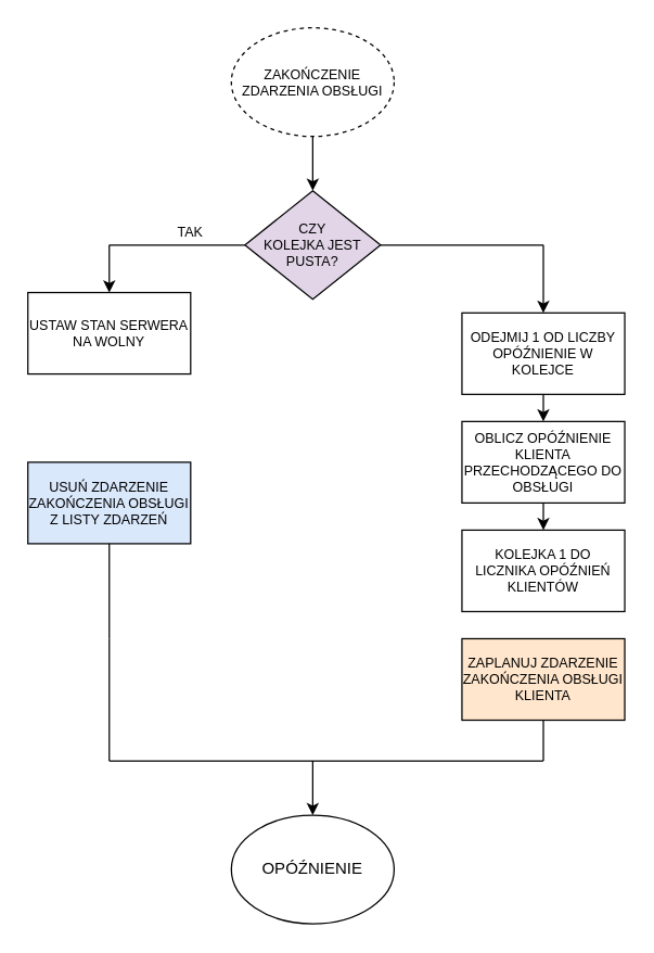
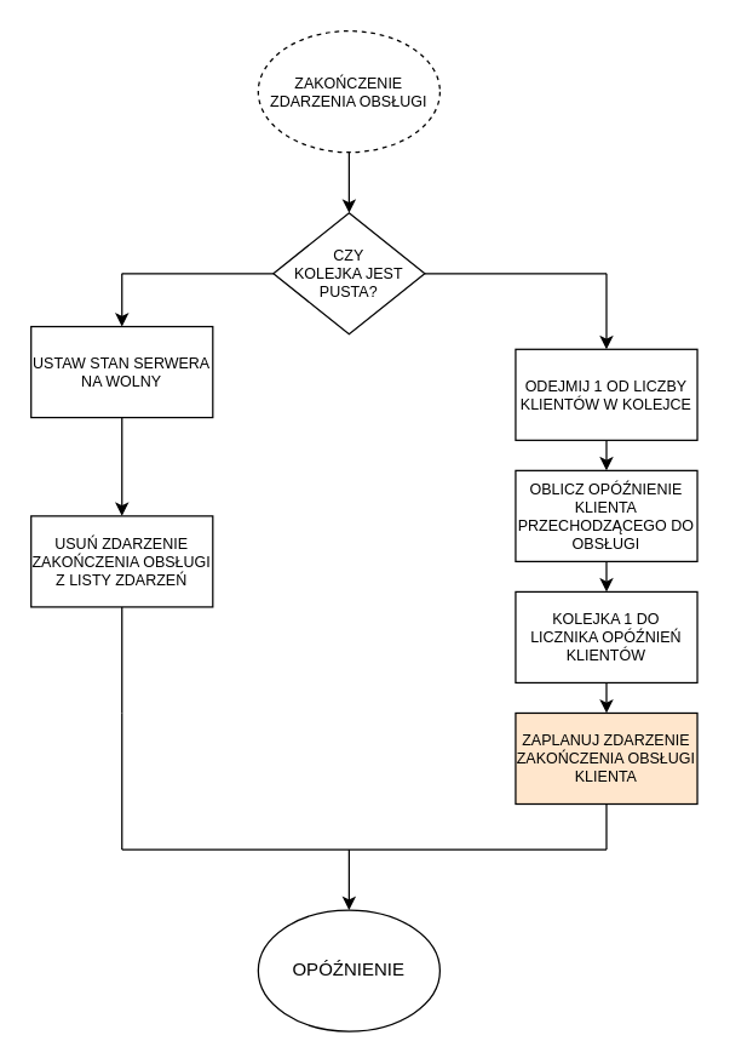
- <mxCell id="11" value="TAK" style="text;html=1;strokeColor=none;fillColor=none;align=center;verticalAlign=middle;whiteSpace=wrap;rounded=0;fontSize=10;" vertex="1" parent="1"><mxGeometry x="120" y="160" width="40" height="20" as="geometry" /></mxCell>
- <mxCell id="4" value="CZY&lt;br&gt;KOLEJKA JEST PUSTA?" style="rhombus;whiteSpace=wrap;html=1;fontSize=10;fillColor=#e1d5e7;" vertex="1" parent="1"><mxGeometry x="180" y="140" width="100" height="80" as="geometry" /></mxCell>
+ <mxCell id="4" value="CZY&lt;br&gt;KOLEJKA JEST PUSTA?" style="rhombus;whiteSpace=wrap;html=1;fontSize=10;" vertex="1" parent="1"><mxGeometry x="180" y="140" width="100" height="80" as="geometry" /></mxCell>
- <mxCell id="14" value="ODEJMIJ 1 OD LICZBY OPÓŹNIENIE W KOLEJCE" style="rounded=0;whiteSpace=wrap;html=1;fontSize=10;" vertex="1" parent="1"><mxGeometry x="340" y="230" width="120" height="60" as="geometry" /></mxCell>
+ <mxCell id="14" value="ODEJMIJ 1 OD LICZBY KLIENTÓW W KOLEJCE" style="rounded=0;whiteSpace=wrap;html=1;fontSize=10;" vertex="1" parent="1"><mxGeometry x="340" y="230" width="120" height="60" as="geometry" /></mxCell>
+ <mxCell id="9" value="" style="endArrow=classic;html=1;fontSize=10;exitX=0.5;exitY=1;exitDx=0;exitDy=0;entryX=0.5;entryY=0;entryDx=0;entryDy=0;" edge="1" parent="1" source="6" target="8"><mxGeometry width="50" height="50" relative="1" as="geometry"><mxPoint x="20" y="470" as="sourcePoint" /><mxPoint x="70" y="420" as="targetPoint" /></mxGeometry></mxCell>
- <mxCell id="8" value="USUŃ ZDARZENIE ZAKOŃCZENIA OBSŁUGI Z LISTY ZDARZEŃ" style="rounded=0;whiteSpace=wrap;html=1;fontSize=10;fillColor=#dae8fc;" vertex="1" parent="1"><mxGeometry x="20" y="340" width="120" height="60" as="geometry" /></mxCell>
+ <mxCell id="8" value="USUŃ ZDARZENIE ZAKOŃCZENIA OBSŁUGI Z LISTY ZDARZEŃ" style="rounded=0;whiteSpace=wrap;html=1;fontSize=10;" vertex="1" parent="1"><mxGeometry x="20" y="340" width="120" height="60" as="geometry" /></mxCell>
+ <mxCell id="22" value="" style="endArrow=classic;html=1;fontSize=10;exitX=0.5;exitY=1;exitDx=0;exitDy=0;" edge="1" parent="1" source="16" target="17"><mxGeometry width="50" height="50" relative="1" as="geometry"><mxPoint x="20" y="630" as="sourcePoint" /><mxPoint x="70" y="580" as="targetPoint" /></mxGeometry></mxCell>
